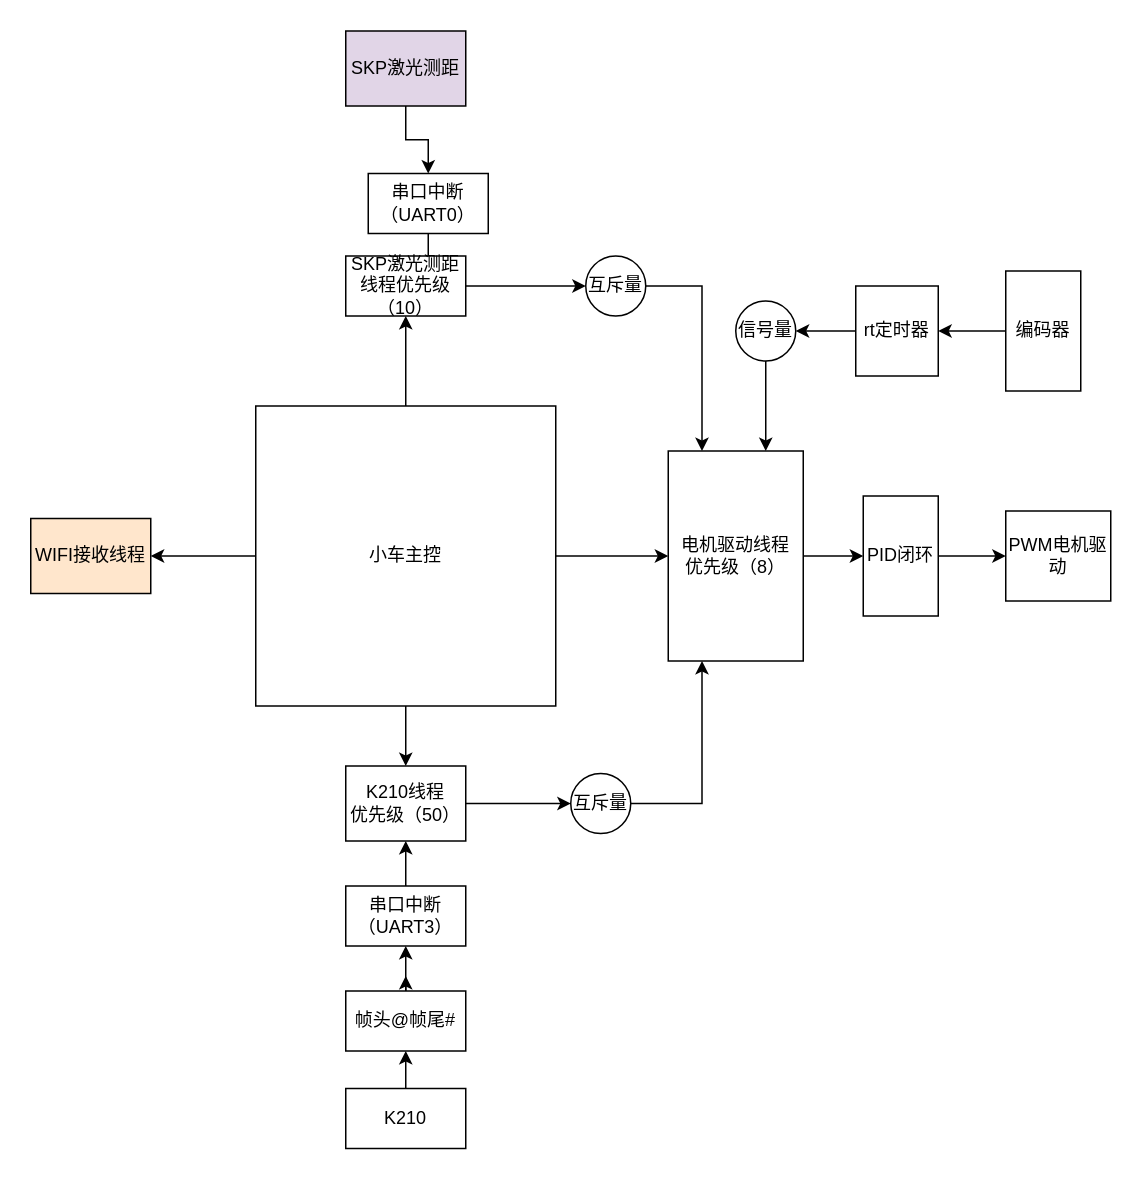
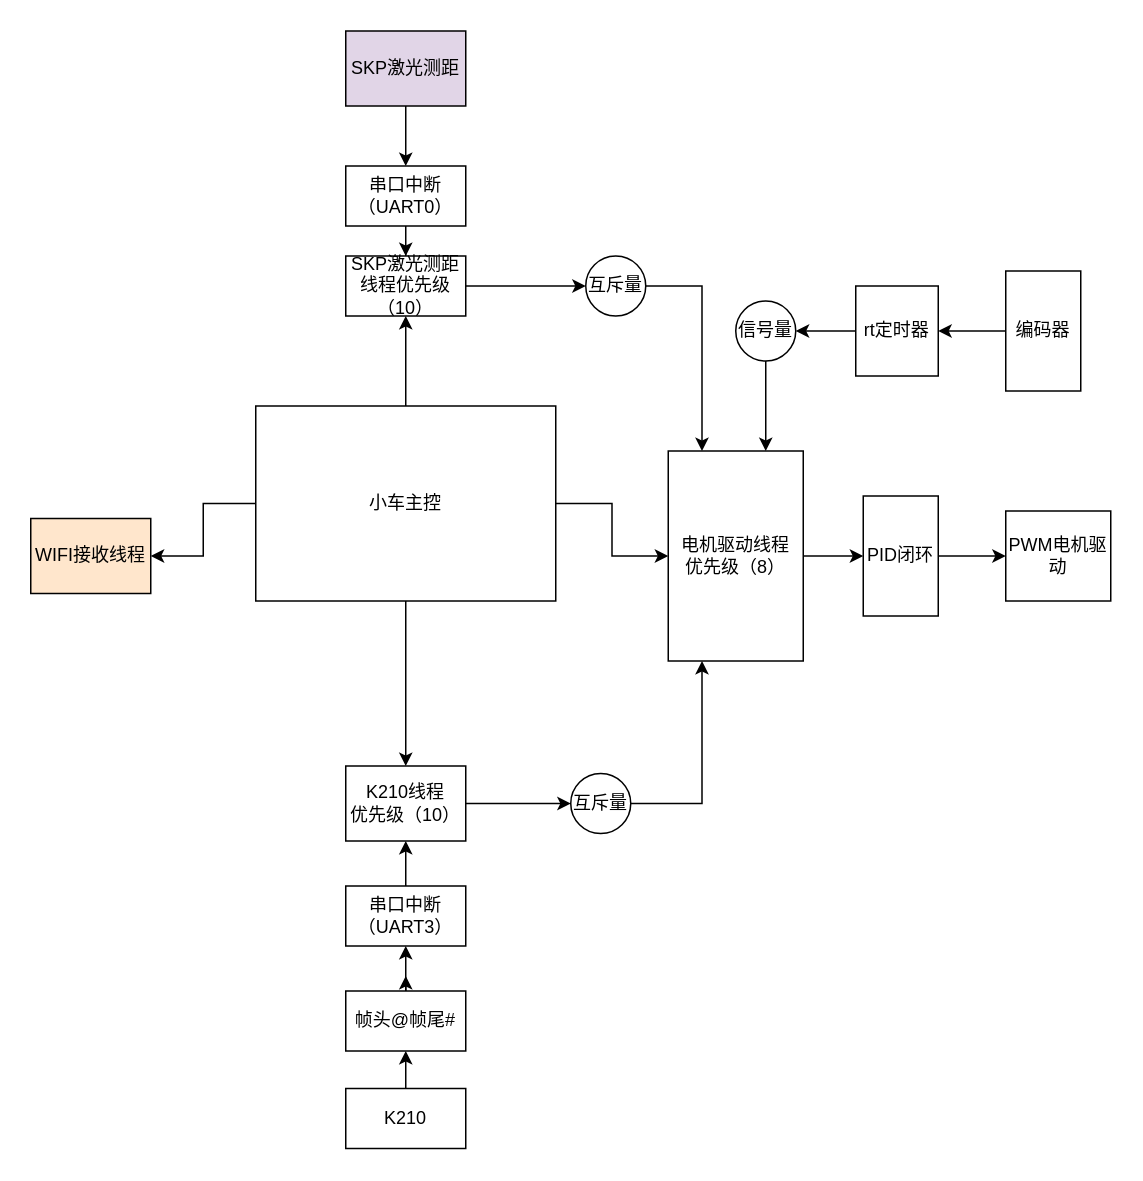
- <mxCell id="28" value="串口中断（UART0）" style="rounded=0;whiteSpace=wrap;html=1;" vertex="1" parent="1"><mxGeometry x="245" y="115" width="80" height="40" as="geometry" /></mxCell>
+ <mxCell id="28" value="串口中断（UART0）" style="rounded=0;whiteSpace=wrap;html=1;" vertex="1" parent="1"><mxGeometry x="230" width="80" height="40" as="geometry" y="110" /></mxCell>
- <mxCell id="6" value="小车主控" style="whiteSpace=wrap;html=1;aspect=fixed;" parent="1" vertex="1"><mxGeometry x="170" y="270" width="200" height="200" as="geometry" /></mxCell>
+ <mxCell id="6" value="小车主控" style="whiteSpace=wrap;html=1;aspect=fixed;" parent="1" vertex="1"><mxGeometry x="170" y="270" width="200" height="130" as="geometry" /></mxCell>
- <mxCell id="8" value="K210线程&lt;br&gt;优先级（50）" style="rounded=0;whiteSpace=wrap;html=1;" parent="1" vertex="1"><mxGeometry x="230" y="510" width="80" height="50" as="geometry" /></mxCell>
+ <mxCell id="8" value="K210线程&lt;br&gt;优先级（10）" style="rounded=0;whiteSpace=wrap;html=1;" parent="1" vertex="1"><mxGeometry x="230" y="510" width="80" height="50" as="geometry" /></mxCell>
